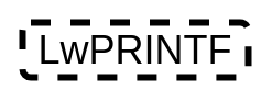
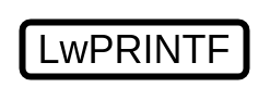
- <mxCell id="2" value="LwPRINTF" style="rounded=1;whiteSpace=wrap;html=1;strokeWidth=6;fontSize=36;shadow=0;dashed=1;" parent="1" vertex="1"><mxGeometry x="20" y="20" width="205" height="50" as="geometry" /></mxCell>
+ <mxCell id="2" value="LwPRINTF" style="rounded=1;whiteSpace=wrap;html=1;strokeWidth=6;fontSize=36;shadow=0;" parent="1" vertex="1"><mxGeometry x="20" y="20" width="205" height="50" as="geometry" /></mxCell>
